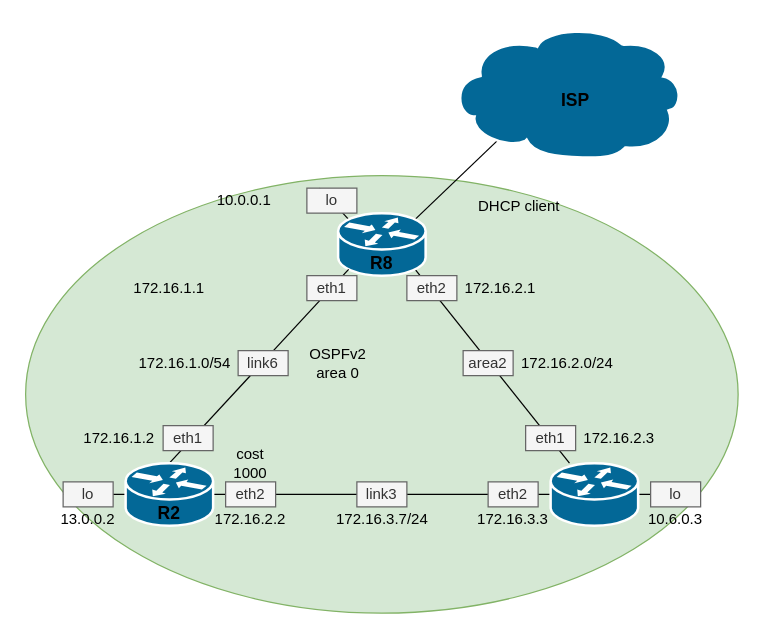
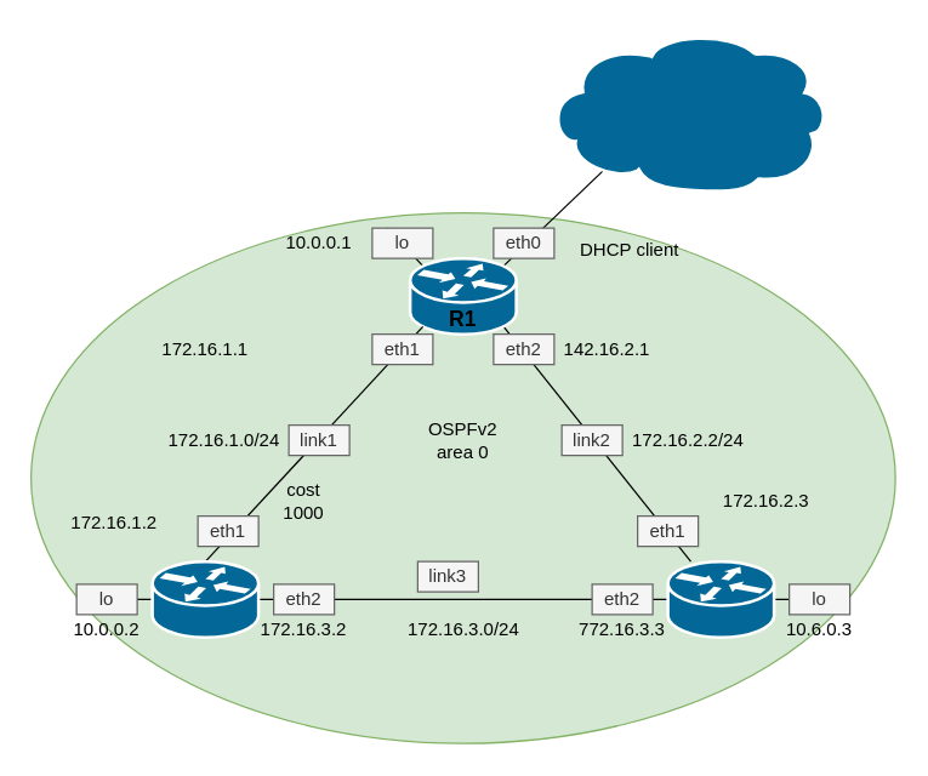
- <mxCell id="16" value="&lt;b&gt;&lt;font style=&quot;font-size: 14px&quot;&gt;ISP&lt;/font&gt;&lt;/b&gt;" style="text;html=1;strokeColor=none;fillColor=none;align=center;verticalAlign=middle;whiteSpace=wrap;rounded=0;" vertex="1" parent="1"><mxGeometry x="440" y="70" width="40" height="20" as="geometry" /></mxCell>
- <mxCell id="38" value="10.0.0.1" style="text;html=1;strokeColor=none;fillColor=none;align=center;verticalAlign=middle;whiteSpace=wrap;rounded=0;" vertex="1" parent="1"><mxGeometry x="160" y="150" width="70" height="20" as="geometry" /></mxCell>
+ <mxCell id="38" value="10.0.0.1" style="text;html=1;strokeColor=none;fillColor=none;align=center;verticalAlign=middle;whiteSpace=wrap;rounded=0;" vertex="1" parent="1"><mxGeometry x="175" y="150" width="70" height="20" as="geometry" /></mxCell>
+ <mxCell id="17" value="eth0" style="text;html=1;strokeColor=#666666;fillColor=#f5f5f5;align=center;verticalAlign=middle;whiteSpace=wrap;rounded=0;fontColor=#333333;" vertex="1" parent="1"><mxGeometry x="325" y="150" width="40" height="20" as="geometry" /></mxCell>
- <mxCell id="14" value="&lt;b&gt;&lt;font style=&quot;font-size: 14px&quot;&gt;R8&lt;/font&gt;&lt;/b&gt;" style="text;html=1;strokeColor=none;fillColor=none;align=center;verticalAlign=middle;whiteSpace=wrap;rounded=0;" vertex="1" parent="1"><mxGeometry x="285" y="200" width="40" height="20" as="geometry" /></mxCell>
+ <mxCell id="14" value="&lt;b&gt;&lt;font style=&quot;font-size: 14px&quot;&gt;R1&lt;/font&gt;&lt;/b&gt;" style="text;html=1;strokeColor=none;fillColor=none;align=center;verticalAlign=middle;whiteSpace=wrap;rounded=0;" vertex="1" parent="1"><mxGeometry x="285" y="200" width="40" height="20" as="geometry" /></mxCell>
- <mxCell id="29" value="172.16.2.1" style="text;html=1;strokeColor=none;fillColor=none;align=center;verticalAlign=middle;whiteSpace=wrap;rounded=0;" vertex="1" parent="1"><mxGeometry x="365" y="220" width="70" height="20" as="geometry" /></mxCell>
+ <mxCell id="29" value="142.16.2.1" style="text;html=1;strokeColor=none;fillColor=none;align=center;verticalAlign=middle;whiteSpace=wrap;rounded=0;" vertex="1" parent="1"><mxGeometry x="365" y="220" width="70" height="20" as="geometry" /></mxCell>
- <mxCell id="41" value="172.16.1.0/54" style="text;html=1;strokeColor=none;fillColor=none;align=center;verticalAlign=middle;whiteSpace=wrap;rounded=0;" vertex="1" parent="1"><mxGeometry x="100" y="280" width="95" height="20" as="geometry" /></mxCell>
+ <mxCell id="41" value="172.16.1.0/24" style="text;html=1;strokeColor=none;fillColor=none;align=center;verticalAlign=middle;whiteSpace=wrap;rounded=0;" vertex="1" parent="1"><mxGeometry x="100" y="280" width="95" height="20" as="geometry" /></mxCell>
- <mxCell id="24" value="link6" style="text;html=1;strokeColor=#666666;fillColor=#f5f5f5;align=center;verticalAlign=middle;whiteSpace=wrap;rounded=0;fontColor=#333333;" vertex="1" parent="1"><mxGeometry x="190" y="280" width="40" height="20" as="geometry" /></mxCell>
+ <mxCell id="24" value="link1" style="text;html=1;strokeColor=#666666;fillColor=#f5f5f5;align=center;verticalAlign=middle;whiteSpace=wrap;rounded=0;fontColor=#333333;" vertex="1" parent="1"><mxGeometry x="190" y="280" width="40" height="20" as="geometry" /></mxCell>
- <mxCell id="43" value="OSPFv2&lt;br&gt;area 0" style="text;html=1;strokeColor=none;fillColor=none;align=center;verticalAlign=middle;whiteSpace=wrap;rounded=0;" vertex="1" parent="1"><mxGeometry x="250" y="280" width="40" height="20" as="geometry" /></mxCell>
+ <mxCell id="43" value="OSPFv2&lt;br&gt;area 0" style="text;html=1;strokeColor=none;fillColor=none;align=center;verticalAlign=middle;whiteSpace=wrap;rounded=0;" vertex="1" parent="1"><mxGeometry x="285" y="280" width="40" height="20" as="geometry" /></mxCell>
- <mxCell id="25" value="area2" style="text;html=1;strokeColor=#666666;fillColor=#f5f5f5;align=center;verticalAlign=middle;whiteSpace=wrap;rounded=0;fontColor=#333333;" vertex="1" parent="1"><mxGeometry x="370" y="280" width="40" height="20" as="geometry" /></mxCell>
+ <mxCell id="25" value="link2" style="text;html=1;strokeColor=#666666;fillColor=#f5f5f5;align=center;verticalAlign=middle;whiteSpace=wrap;rounded=0;fontColor=#333333;" vertex="1" parent="1"><mxGeometry x="370" y="280" width="40" height="20" as="geometry" /></mxCell>
- <mxCell id="39" value="172.16.2.0/24" style="text;html=1;strokeColor=none;fillColor=none;align=center;verticalAlign=middle;whiteSpace=wrap;rounded=0;" vertex="1" parent="1"><mxGeometry x="405.5" y="280" width="95" height="20" as="geometry" /></mxCell>
+ <mxCell id="39" value="172.16.2.2/24" style="text;html=1;strokeColor=none;fillColor=none;align=center;verticalAlign=middle;whiteSpace=wrap;rounded=0;" vertex="1" parent="1"><mxGeometry x="405.5" y="280" width="95" height="20" as="geometry" /></mxCell>
- <mxCell id="28" value="172.16.1.2" style="text;html=1;strokeColor=none;fillColor=none;align=center;verticalAlign=middle;whiteSpace=wrap;rounded=0;" vertex="1" parent="1"><mxGeometry x="60" y="340" width="70" height="20" as="geometry" /></mxCell>
+ <mxCell id="28" value="172.16.1.2" style="text;html=1;strokeColor=none;fillColor=none;align=center;verticalAlign=middle;whiteSpace=wrap;rounded=0;" vertex="1" parent="1"><mxGeometry x="40" y="335" width="70" height="20" as="geometry" /></mxCell>
- <mxCell id="30" value="172.16.2.3" style="text;html=1;strokeColor=none;fillColor=none;align=center;verticalAlign=middle;whiteSpace=wrap;rounded=0;" vertex="1" parent="1"><mxGeometry x="460" y="340" width="70" height="20" as="geometry" /></mxCell>
+ <mxCell id="30" value="172.16.2.3" style="text;html=1;strokeColor=none;fillColor=none;align=center;verticalAlign=middle;whiteSpace=wrap;rounded=0;" vertex="1" parent="1"><mxGeometry x="470" y="320" width="70" height="20" as="geometry" /></mxCell>
- <mxCell id="44" value="cost 1000" style="text;html=1;strokeColor=none;fillColor=none;align=center;verticalAlign=middle;whiteSpace=wrap;rounded=0;" vertex="1" parent="1"><mxGeometry x="180" y="360" width="40" height="20" as="geometry" /></mxCell>
+ <mxCell id="44" value="cost 1000" style="text;html=1;strokeColor=none;fillColor=none;align=center;verticalAlign=middle;whiteSpace=wrap;rounded=0;" vertex="1" parent="1"><mxGeometry x="180" y="320" width="40" height="20" as="geometry" /></mxCell>
- <mxCell id="26" value="link3" style="text;html=1;strokeColor=#666666;fillColor=#f5f5f5;align=center;verticalAlign=middle;whiteSpace=wrap;rounded=0;fontColor=#333333;" vertex="1" parent="1"><mxGeometry x="285" y="385" width="40" height="20" as="geometry" /></mxCell>
+ <mxCell id="26" value="link3" style="text;html=1;strokeColor=#666666;fillColor=#f5f5f5;align=center;verticalAlign=middle;whiteSpace=wrap;rounded=0;fontColor=#333333;" vertex="1" parent="1"><mxGeometry x="275" y="370" width="40" height="20" as="geometry" /></mxCell>
- <mxCell id="15" value="&lt;b&gt;&lt;font style=&quot;font-size: 14px&quot;&gt;R2&lt;/font&gt;&lt;/b&gt;" style="text;html=1;strokeColor=none;fillColor=none;align=center;verticalAlign=middle;whiteSpace=wrap;rounded=0;" vertex="1" parent="1"><mxGeometry x="115" y="400" width="40" height="20" as="geometry" /></mxCell>
- <mxCell id="37" value="13.0.0.2" style="text;html=1;strokeColor=none;fillColor=none;align=center;verticalAlign=middle;whiteSpace=wrap;rounded=0;" vertex="1" parent="1"><mxGeometry x="35" y="405" width="70" height="20" as="geometry" /></mxCell>
+ <mxCell id="37" value="10.0.0.2" style="text;html=1;strokeColor=none;fillColor=none;align=center;verticalAlign=middle;whiteSpace=wrap;rounded=0;" vertex="1" parent="1"><mxGeometry x="35" y="405" width="70" height="20" as="geometry" /></mxCell>
- <mxCell id="32" value="172.16.2.2" style="text;html=1;strokeColor=none;fillColor=none;align=center;verticalAlign=middle;whiteSpace=wrap;rounded=0;" vertex="1" parent="1"><mxGeometry x="165" y="405" width="70" height="20" as="geometry" /></mxCell>
+ <mxCell id="32" value="172.16.3.2" style="text;html=1;strokeColor=none;fillColor=none;align=center;verticalAlign=middle;whiteSpace=wrap;rounded=0;" vertex="1" parent="1"><mxGeometry x="165" y="405" width="70" height="20" as="geometry" /></mxCell>
- <mxCell id="40" value="172.16.3.7/24" style="text;html=1;strokeColor=none;fillColor=none;align=center;verticalAlign=middle;whiteSpace=wrap;rounded=0;" vertex="1" parent="1"><mxGeometry x="257.5" y="405" width="95" height="20" as="geometry" /></mxCell>
+ <mxCell id="40" value="172.16.3.0/24" style="text;html=1;strokeColor=none;fillColor=none;align=center;verticalAlign=middle;whiteSpace=wrap;rounded=0;" vertex="1" parent="1"><mxGeometry x="257.5" y="405" width="95" height="20" as="geometry" /></mxCell>
- <mxCell id="31" value="172.16.3.3" style="text;html=1;strokeColor=none;fillColor=none;align=center;verticalAlign=middle;whiteSpace=wrap;rounded=0;" vertex="1" parent="1"><mxGeometry x="375" y="405" width="70" height="20" as="geometry" /></mxCell>
+ <mxCell id="31" value="772.16.3.3" style="text;html=1;strokeColor=none;fillColor=none;align=center;verticalAlign=middle;whiteSpace=wrap;rounded=0;" vertex="1" parent="1"><mxGeometry x="375" y="405" width="70" height="20" as="geometry" /></mxCell>
